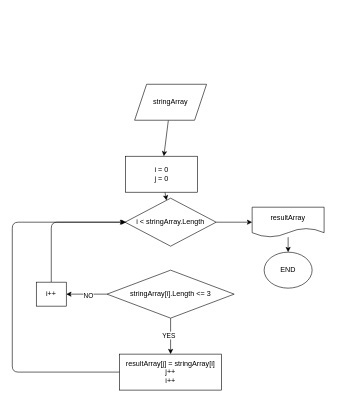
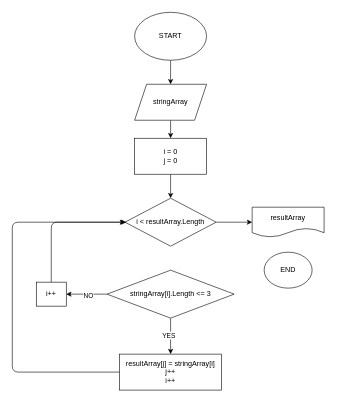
+ <mxCell id="3" value="START" style="ellipse;whiteSpace=wrap;html=1;" vertex="1" parent="1"><mxGeometry x="224" y="20" width="120" height="80" as="geometry" /></mxCell>
+ <mxCell id="2" value="" style="edgeStyle=none;html=1;" edge="1" parent="1" source="3" target="6"><mxGeometry relative="1" as="geometry" /></mxCell>
- <mxCell id="9" value="i = 0&lt;br&gt;j = 0" style="whiteSpace=wrap;html=1;" vertex="1" parent="1"><mxGeometry x="209" y="260" width="120" height="60" as="geometry" /></mxCell>
+ <mxCell id="9" value="i = 0&lt;br&gt;j = 0" style="whiteSpace=wrap;html=1;" vertex="1" parent="1"><mxGeometry x="224" y="230" width="120" height="60" as="geometry" /></mxCell>
- <mxCell id="8" value="i &amp;lt; stringArray.Length" style="rhombus;whiteSpace=wrap;html=1;" vertex="1" parent="1"><mxGeometry x="208" y="330" width="152" height="80" as="geometry" /></mxCell>
+ <mxCell id="8" value="i &amp;lt; resultArray.Length" style="rhombus;whiteSpace=wrap;html=1;" vertex="1" parent="1"><mxGeometry x="208" y="330" width="152" height="80" as="geometry" /></mxCell>
- <mxCell id="19" style="edgeStyle=none;html=1;" edge="1" parent="1" source="20" target="21"><mxGeometry relative="1" as="geometry"><mxPoint x="480" y="430" as="targetPoint" /></mxGeometry></mxCell>
